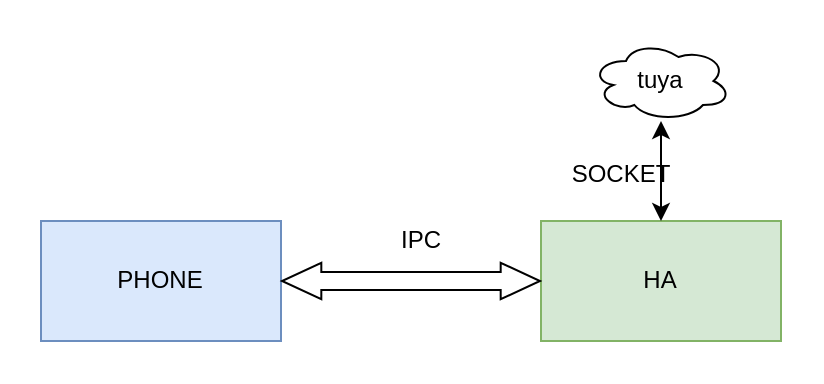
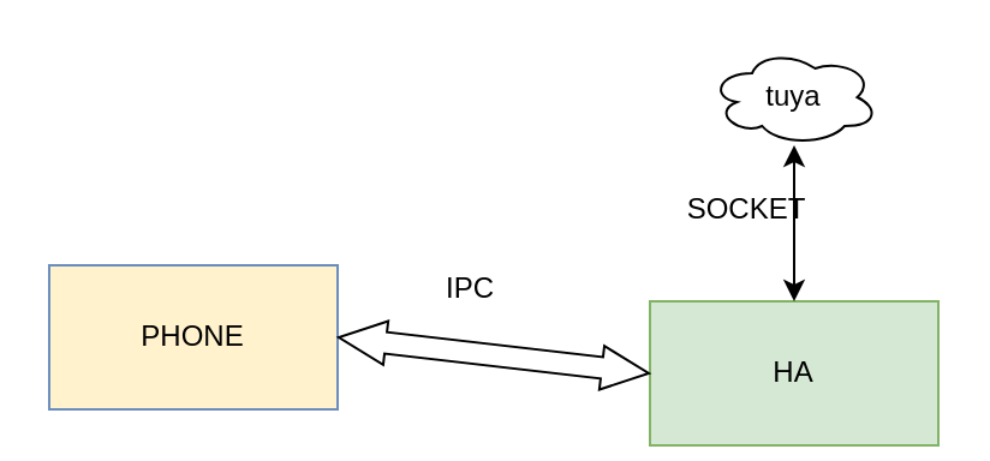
- <mxCell id="7" value="IPC" style="text;html=1;align=center;verticalAlign=middle;resizable=0;points=[];autosize=1;strokeColor=none;fillColor=none;" vertex="1" parent="1"><mxGeometry x="190" y="110" width="40" height="20" as="geometry" /></mxCell>
+ <mxCell id="7" value="IPC" style="text;html=1;align=center;verticalAlign=middle;resizable=0;points=[];autosize=1;strokeColor=none;fillColor=none;" vertex="1" parent="1"><mxGeometry x="175" y="110" width="40" height="20" as="geometry" /></mxCell>
- <mxCell id="2" value="PHONE" style="rounded=0;whiteSpace=wrap;html=1;fillColor=#dae8fc;strokeColor=#6c8ebf;" vertex="1" parent="1"><mxGeometry x="20" y="110" width="120" height="60" as="geometry" /></mxCell>
+ <mxCell id="2" value="PHONE" style="rounded=0;whiteSpace=wrap;html=1;fillColor=#fff2cc;strokeColor=#6c8ebf;" vertex="1" parent="1"><mxGeometry x="20" y="110" width="120" height="60" as="geometry" /></mxCell>
- <mxCell id="3" value="HA" style="rounded=0;whiteSpace=wrap;html=1;fillColor=#d5e8d4;strokeColor=#82b366;" vertex="1" parent="1"><mxGeometry x="270" y="110" width="120" height="60" as="geometry" /></mxCell>
+ <mxCell id="3" value="HA" style="rounded=0;whiteSpace=wrap;html=1;fillColor=#d5e8d4;strokeColor=#82b366;" vertex="1" parent="1"><mxGeometry x="270" y="125" width="120" height="60" as="geometry" /></mxCell>
